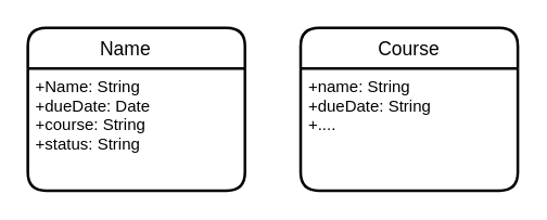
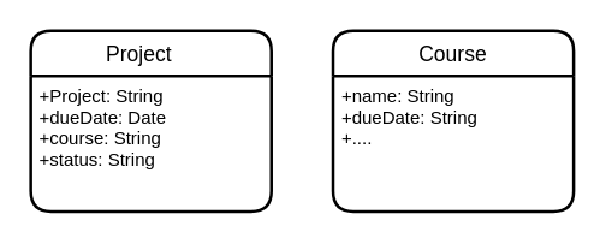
- <mxCell id="2" value="Name    " style="swimlane;childLayout=stackLayout;horizontal=1;startSize=30;horizontalStack=0;rounded=1;fontSize=14;fontStyle=0;strokeWidth=2;resizeParent=0;resizeLast=1;shadow=0;dashed=0;align=center;" vertex="1" parent="1"><mxGeometry x="20" y="20" width="160" height="120" as="geometry" /></mxCell>
+ <mxCell id="2" value="Project    " style="swimlane;childLayout=stackLayout;horizontal=1;startSize=30;horizontalStack=0;rounded=1;fontSize=14;fontStyle=0;strokeWidth=2;resizeParent=0;resizeLast=1;shadow=0;dashed=0;align=center;" vertex="1" parent="1"><mxGeometry x="20" y="20" width="160" height="120" as="geometry" /></mxCell>
- <mxCell id="3" value="+Name: String&#10;+dueDate: Date&#10;+course: String&#10;+status: String&#10;" style="align=left;strokeColor=none;fillColor=none;spacingLeft=4;fontSize=12;verticalAlign=top;resizable=0;rotatable=0;part=1;" vertex="1" parent="2"><mxGeometry y="30" width="160" height="90" as="geometry" /></mxCell>
+ <mxCell id="3" value="+Project: String&#10;+dueDate: Date&#10;+course: String&#10;+status: String&#10;" style="align=left;strokeColor=none;fillColor=none;spacingLeft=4;fontSize=12;verticalAlign=top;resizable=0;rotatable=0;part=1;" vertex="1" parent="2"><mxGeometry y="30" width="160" height="90" as="geometry" /></mxCell>
